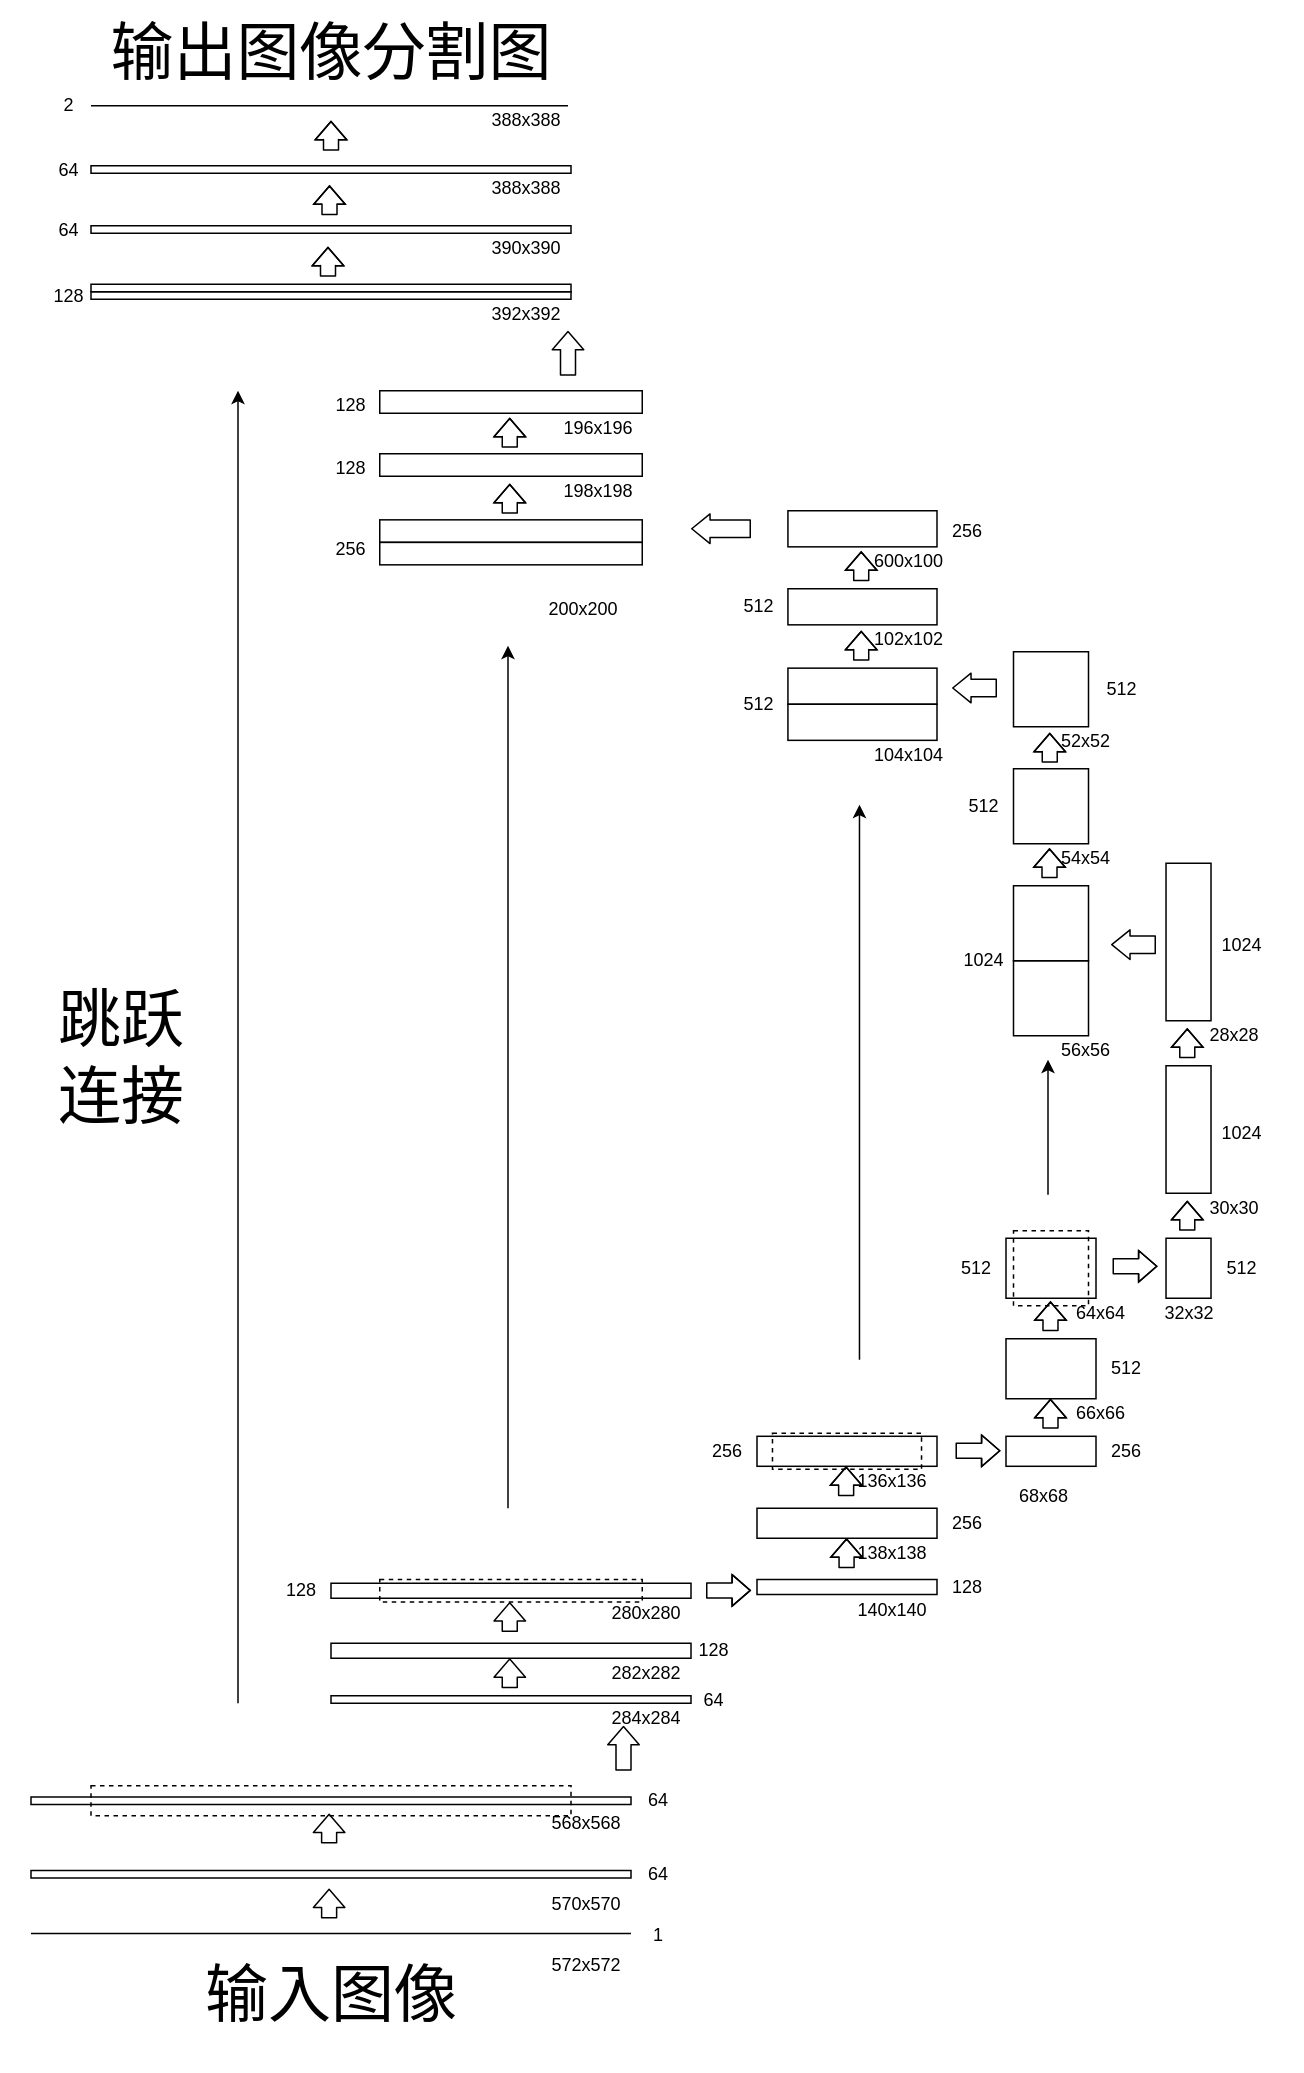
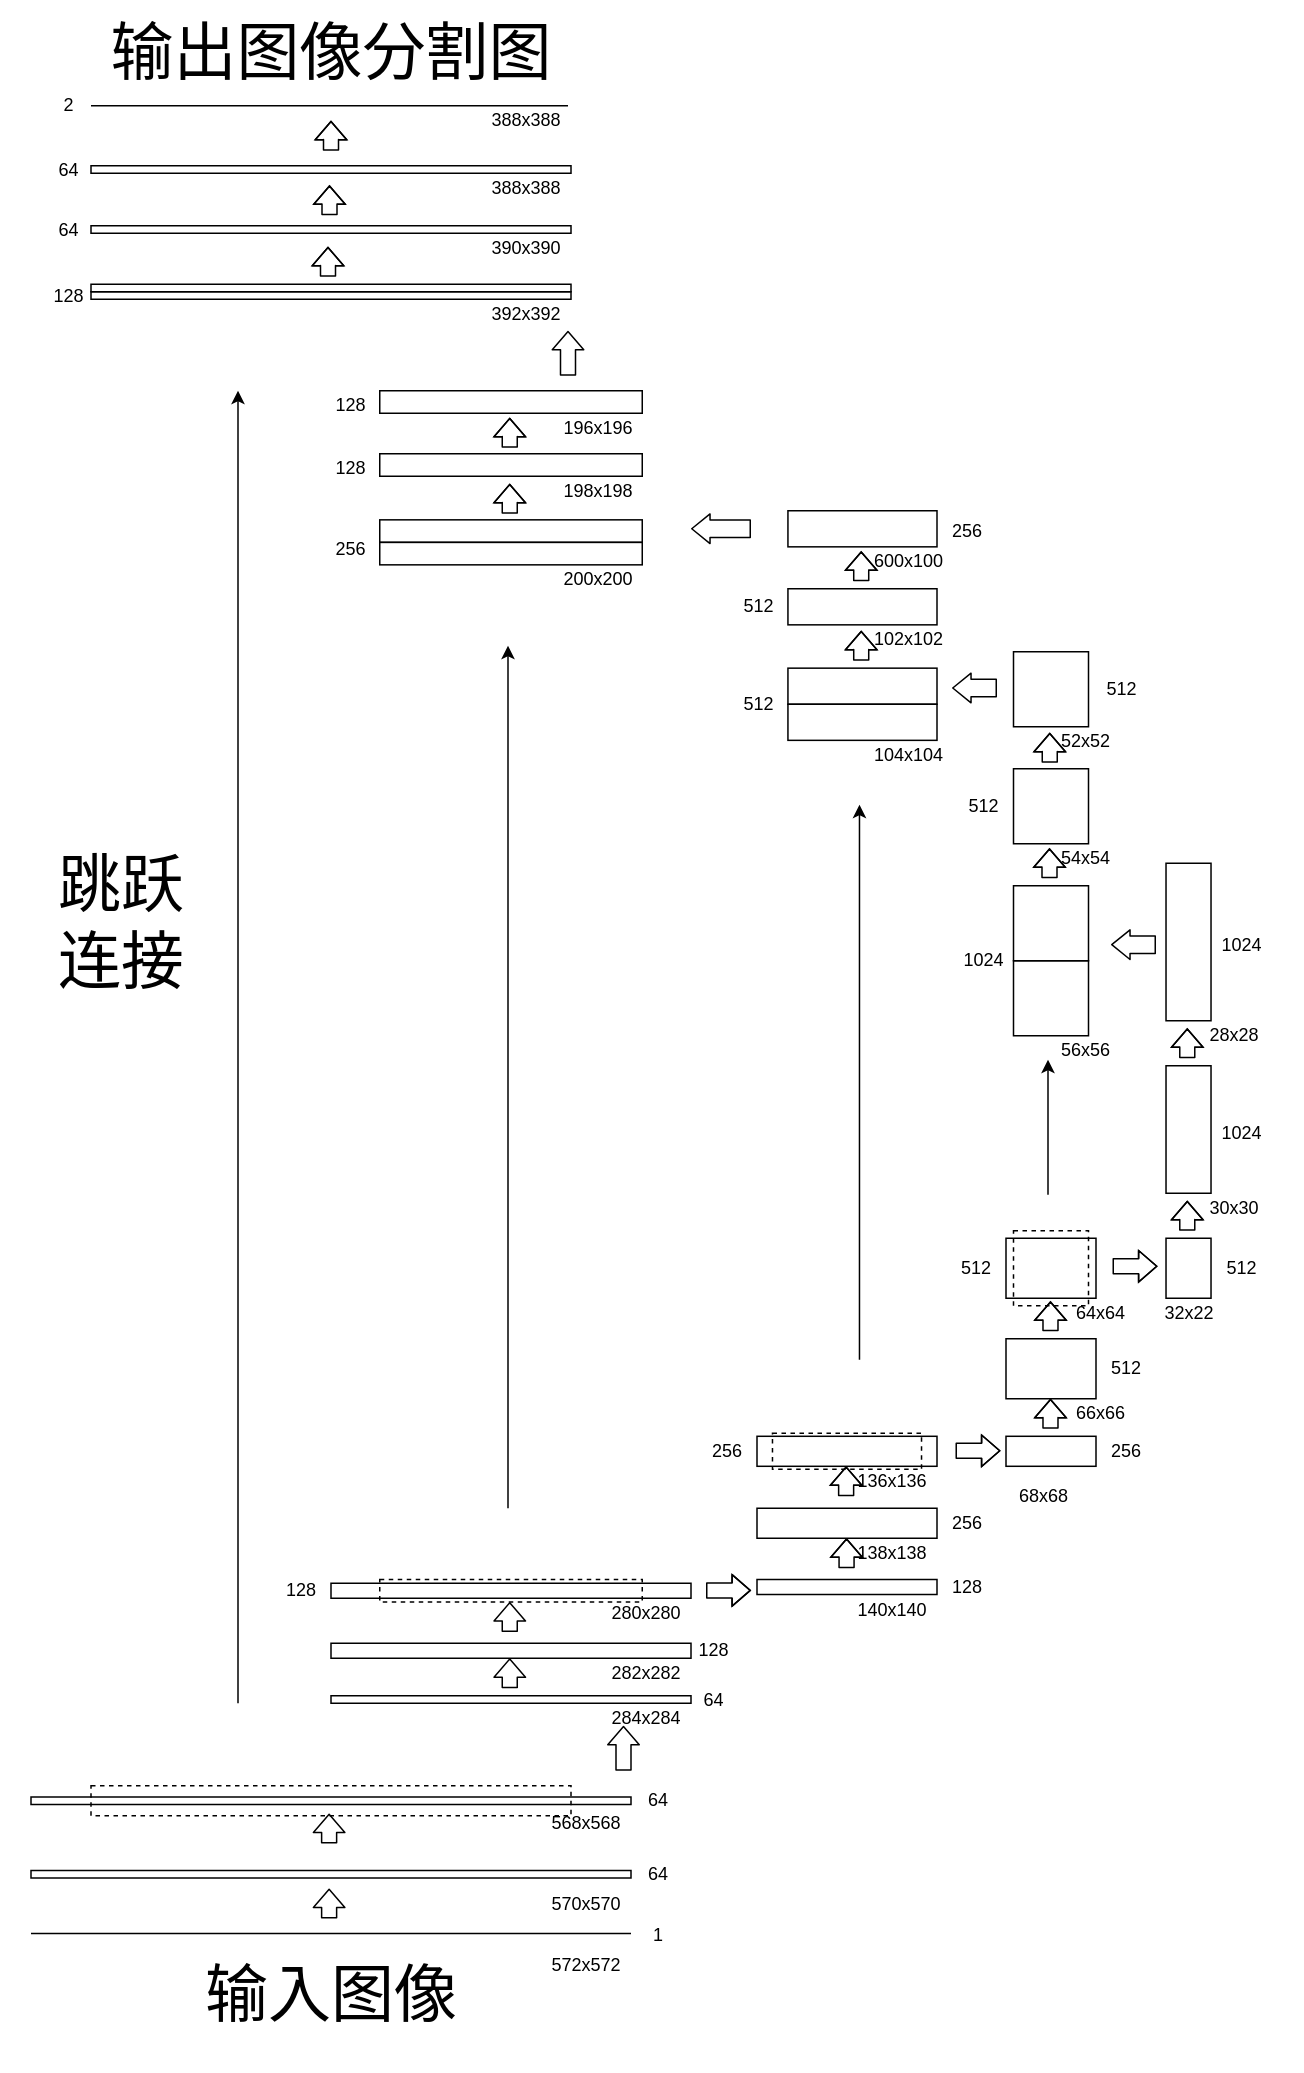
- <mxCell id="113" value="200x200" style="text;html=1;align=center;verticalAlign=middle;resizable=0;points=[];autosize=1;fontSize=12;" vertex="1" parent="1"><mxGeometry x="357.5" y="396.06" width="60" height="20" as="geometry" /></mxCell>
+ <mxCell id="113" value="200x200" style="text;html=1;align=center;verticalAlign=middle;resizable=0;points=[];autosize=1;fontSize=12;" vertex="1" parent="1"><mxGeometry x="367.5" y="376.06" width="60" height="20" as="geometry" /></mxCell>
- <mxCell id="69" value="&lt;span style=&quot;font-size: 42px&quot;&gt;&lt;font style=&quot;font-size: 42px&quot; face=&quot;Times New Roman&quot;&gt;跳跃&lt;br&gt;连接&lt;/font&gt;&lt;/span&gt;" style="text;html=1;align=center;verticalAlign=middle;resizable=0;points=[];autosize=1;fontSize=42;" vertex="1" parent="1"><mxGeometry x="30" y="650" width="100" height="110" as="geometry" /></mxCell>
+ <mxCell id="69" value="&lt;span style=&quot;font-size: 42px&quot;&gt;&lt;font style=&quot;font-size: 42px&quot; face=&quot;Times New Roman&quot;&gt;跳跃&lt;br&gt;连接&lt;/font&gt;&lt;/span&gt;" style="text;html=1;align=center;verticalAlign=middle;resizable=0;points=[];autosize=1;fontSize=42;" vertex="1" parent="1"><mxGeometry x="30" y="560" width="100" height="110" as="geometry" /></mxCell>
- <mxCell id="95" value="32x32" style="text;html=1;align=center;verticalAlign=middle;resizable=0;points=[];autosize=1;fontSize=12;" vertex="1" parent="1"><mxGeometry x="766.68" y="865" width="50" height="20" as="geometry" /></mxCell>
+ <mxCell id="95" value="32x22" style="text;html=1;align=center;verticalAlign=middle;resizable=0;points=[];autosize=1;fontSize=12;" vertex="1" parent="1"><mxGeometry x="766.68" y="865" width="50" height="20" as="geometry" /></mxCell>
